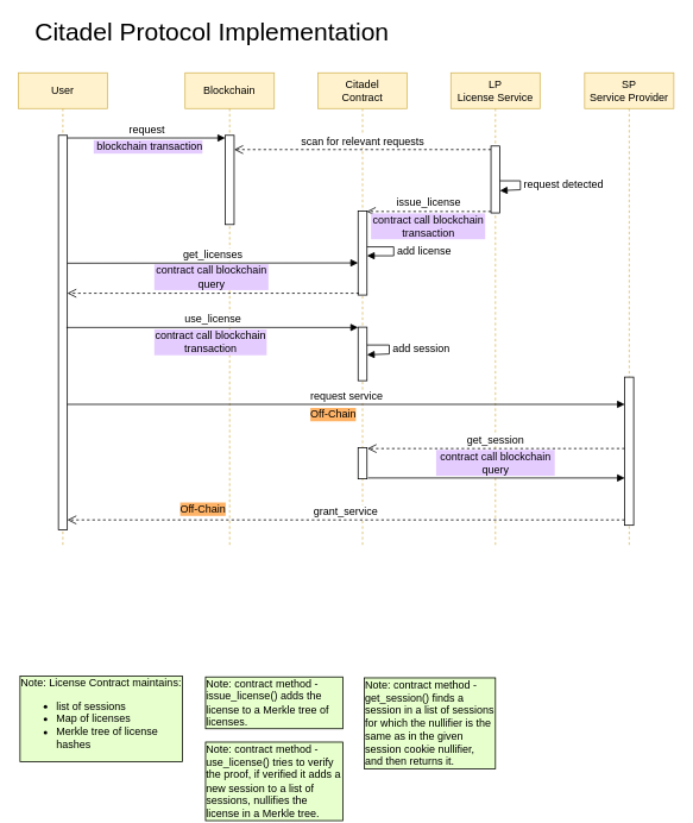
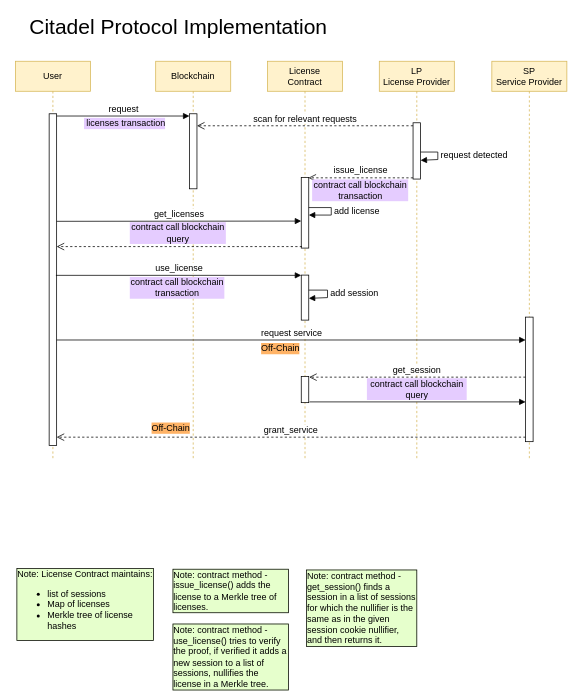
- <mxCell id="8" value="Citadel&lt;br&gt;Contract" style="shape=umlLifeline;perimeter=lifelinePerimeter;whiteSpace=wrap;html=1;container=0;dropTarget=0;collapsible=0;recursiveResize=0;outlineConnect=0;portConstraint=eastwest;newEdgeStyle={&quot;edgeStyle&quot;:&quot;elbowEdgeStyle&quot;,&quot;elbow&quot;:&quot;vertical&quot;,&quot;curved&quot;:0,&quot;rounded&quot;:0};fillColor=#fff2cc;strokeColor=#d6b656;" parent="1" vertex="1"><mxGeometry x="356" y="81" width="100" height="530" as="geometry" /></mxCell>
+ <mxCell id="8" value="License&lt;br&gt;Contract" style="shape=umlLifeline;perimeter=lifelinePerimeter;whiteSpace=wrap;html=1;container=0;dropTarget=0;collapsible=0;recursiveResize=0;outlineConnect=0;portConstraint=eastwest;newEdgeStyle={&quot;edgeStyle&quot;:&quot;elbowEdgeStyle&quot;,&quot;elbow&quot;:&quot;vertical&quot;,&quot;curved&quot;:0,&quot;rounded&quot;:0};fillColor=#fff2cc;strokeColor=#d6b656;" parent="1" vertex="1"><mxGeometry x="356" y="81" width="100" height="530" as="geometry" /></mxCell>
- <mxCell id="6" value="LP&lt;br&gt;License Service" style="shape=umlLifeline;perimeter=lifelinePerimeter;whiteSpace=wrap;html=1;container=0;dropTarget=0;collapsible=0;recursiveResize=0;outlineConnect=0;portConstraint=eastwest;newEdgeStyle={&quot;edgeStyle&quot;:&quot;elbowEdgeStyle&quot;,&quot;elbow&quot;:&quot;vertical&quot;,&quot;curved&quot;:0,&quot;rounded&quot;:0};fillColor=#fff2cc;strokeColor=#d6b656;" parent="1" vertex="1"><mxGeometry x="505" y="81" width="100" height="530" as="geometry" /></mxCell>
+ <mxCell id="6" value="LP&lt;br&gt;License Provider" style="shape=umlLifeline;perimeter=lifelinePerimeter;whiteSpace=wrap;html=1;container=0;dropTarget=0;collapsible=0;recursiveResize=0;outlineConnect=0;portConstraint=eastwest;newEdgeStyle={&quot;edgeStyle&quot;:&quot;elbowEdgeStyle&quot;,&quot;elbow&quot;:&quot;vertical&quot;,&quot;curved&quot;:0,&quot;rounded&quot;:0};fillColor=#fff2cc;strokeColor=#d6b656;" parent="1" vertex="1"><mxGeometry x="505" y="81" width="100" height="530" as="geometry" /></mxCell>
- <mxCell id="16" value="&amp;nbsp;blockchain transaction" style="text;html=1;strokeColor=none;fillColor=none;align=center;verticalAlign=middle;whiteSpace=wrap;rounded=0;labelBackgroundColor=#E5CCFF;fontSize=12;" parent="1" vertex="1"><mxGeometry x="101" y="156" width="130" height="15" as="geometry" /></mxCell>
+ <mxCell id="16" value="&amp;nbsp;licenses transaction" style="text;html=1;strokeColor=none;fillColor=none;align=center;verticalAlign=middle;whiteSpace=wrap;rounded=0;labelBackgroundColor=#E5CCFF;fontSize=12;" parent="1" vertex="1"><mxGeometry x="101" y="156" width="130" height="15" as="geometry" /></mxCell>
